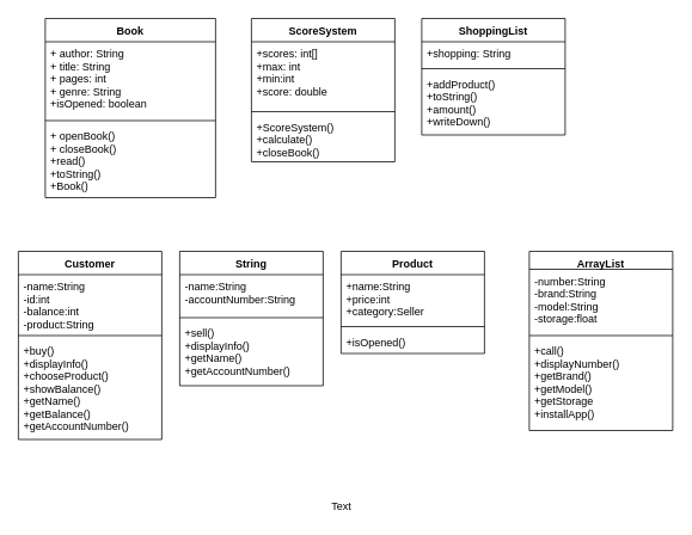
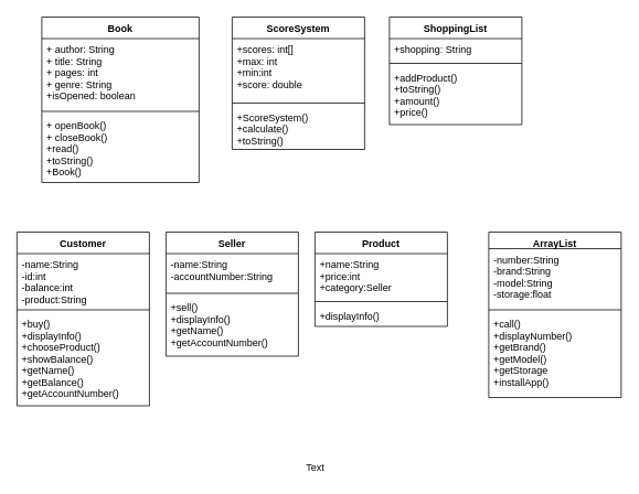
- <mxCell id="13" value="+addProduct()&#10;+toString()&#10;+amount()&#10;+writeDown()&#10;" style="text;strokeColor=none;fillColor=none;align=left;verticalAlign=top;spacingLeft=4;spacingRight=4;overflow=hidden;rotatable=0;points=[[0,0.5],[1,0.5]];portConstraint=eastwest;" vertex="1" parent="10"><mxGeometry y="60" width="160" height="70" as="geometry" /></mxCell>
+ <mxCell id="13" value="+addProduct()&#10;+toString()&#10;+amount()&#10;+price()&#10;" style="text;strokeColor=none;fillColor=none;align=left;verticalAlign=top;spacingLeft=4;spacingRight=4;overflow=hidden;rotatable=0;points=[[0,0.5],[1,0.5]];portConstraint=eastwest;" vertex="1" parent="10"><mxGeometry y="60" width="160" height="70" as="geometry" /></mxCell>
- <mxCell id="9" value="+ScoreSystem()&#10;+calculate()&#10;+closeBook()&#10;" style="text;strokeColor=none;fillColor=none;align=left;verticalAlign=top;spacingLeft=4;spacingRight=4;overflow=hidden;rotatable=0;points=[[0,0.5],[1,0.5]];portConstraint=eastwest;" vertex="1" parent="6"><mxGeometry y="108" width="160" height="52" as="geometry" /></mxCell>
+ <mxCell id="9" value="+ScoreSystem()&#10;+calculate()&#10;+toString()&#10;" style="text;strokeColor=none;fillColor=none;align=left;verticalAlign=top;spacingLeft=4;spacingRight=4;overflow=hidden;rotatable=0;points=[[0,0.5],[1,0.5]];portConstraint=eastwest;" vertex="1" parent="6"><mxGeometry y="108" width="160" height="52" as="geometry" /></mxCell>
- <mxCell id="14" value="String" style="swimlane;fontStyle=1;align=center;verticalAlign=top;childLayout=stackLayout;horizontal=1;startSize=26;horizontalStack=0;resizeParent=1;resizeParentMax=0;resizeLast=0;collapsible=1;marginBottom=0;" vertex="1" parent="1"><mxGeometry x="200" y="280" width="160" height="150" as="geometry" /></mxCell>
+ <mxCell id="14" value="Seller" style="swimlane;fontStyle=1;align=center;verticalAlign=top;childLayout=stackLayout;horizontal=1;startSize=26;horizontalStack=0;resizeParent=1;resizeParentMax=0;resizeLast=0;collapsible=1;marginBottom=0;" vertex="1" parent="1"><mxGeometry x="200" y="280" width="160" height="150" as="geometry" /></mxCell>
- <mxCell id="25" value="+isOpened()" style="text;strokeColor=none;fillColor=none;align=left;verticalAlign=top;spacingLeft=4;spacingRight=4;overflow=hidden;rotatable=0;points=[[0,0.5],[1,0.5]];portConstraint=eastwest;" vertex="1" parent="22"><mxGeometry y="88" width="160" height="26" as="geometry" /></mxCell>
+ <mxCell id="25" value="+displayInfo()" style="text;strokeColor=none;fillColor=none;align=left;verticalAlign=top;spacingLeft=4;spacingRight=4;overflow=hidden;rotatable=0;points=[[0,0.5],[1,0.5]];portConstraint=eastwest;" vertex="1" parent="22"><mxGeometry y="88" width="160" height="26" as="geometry" /></mxCell>
